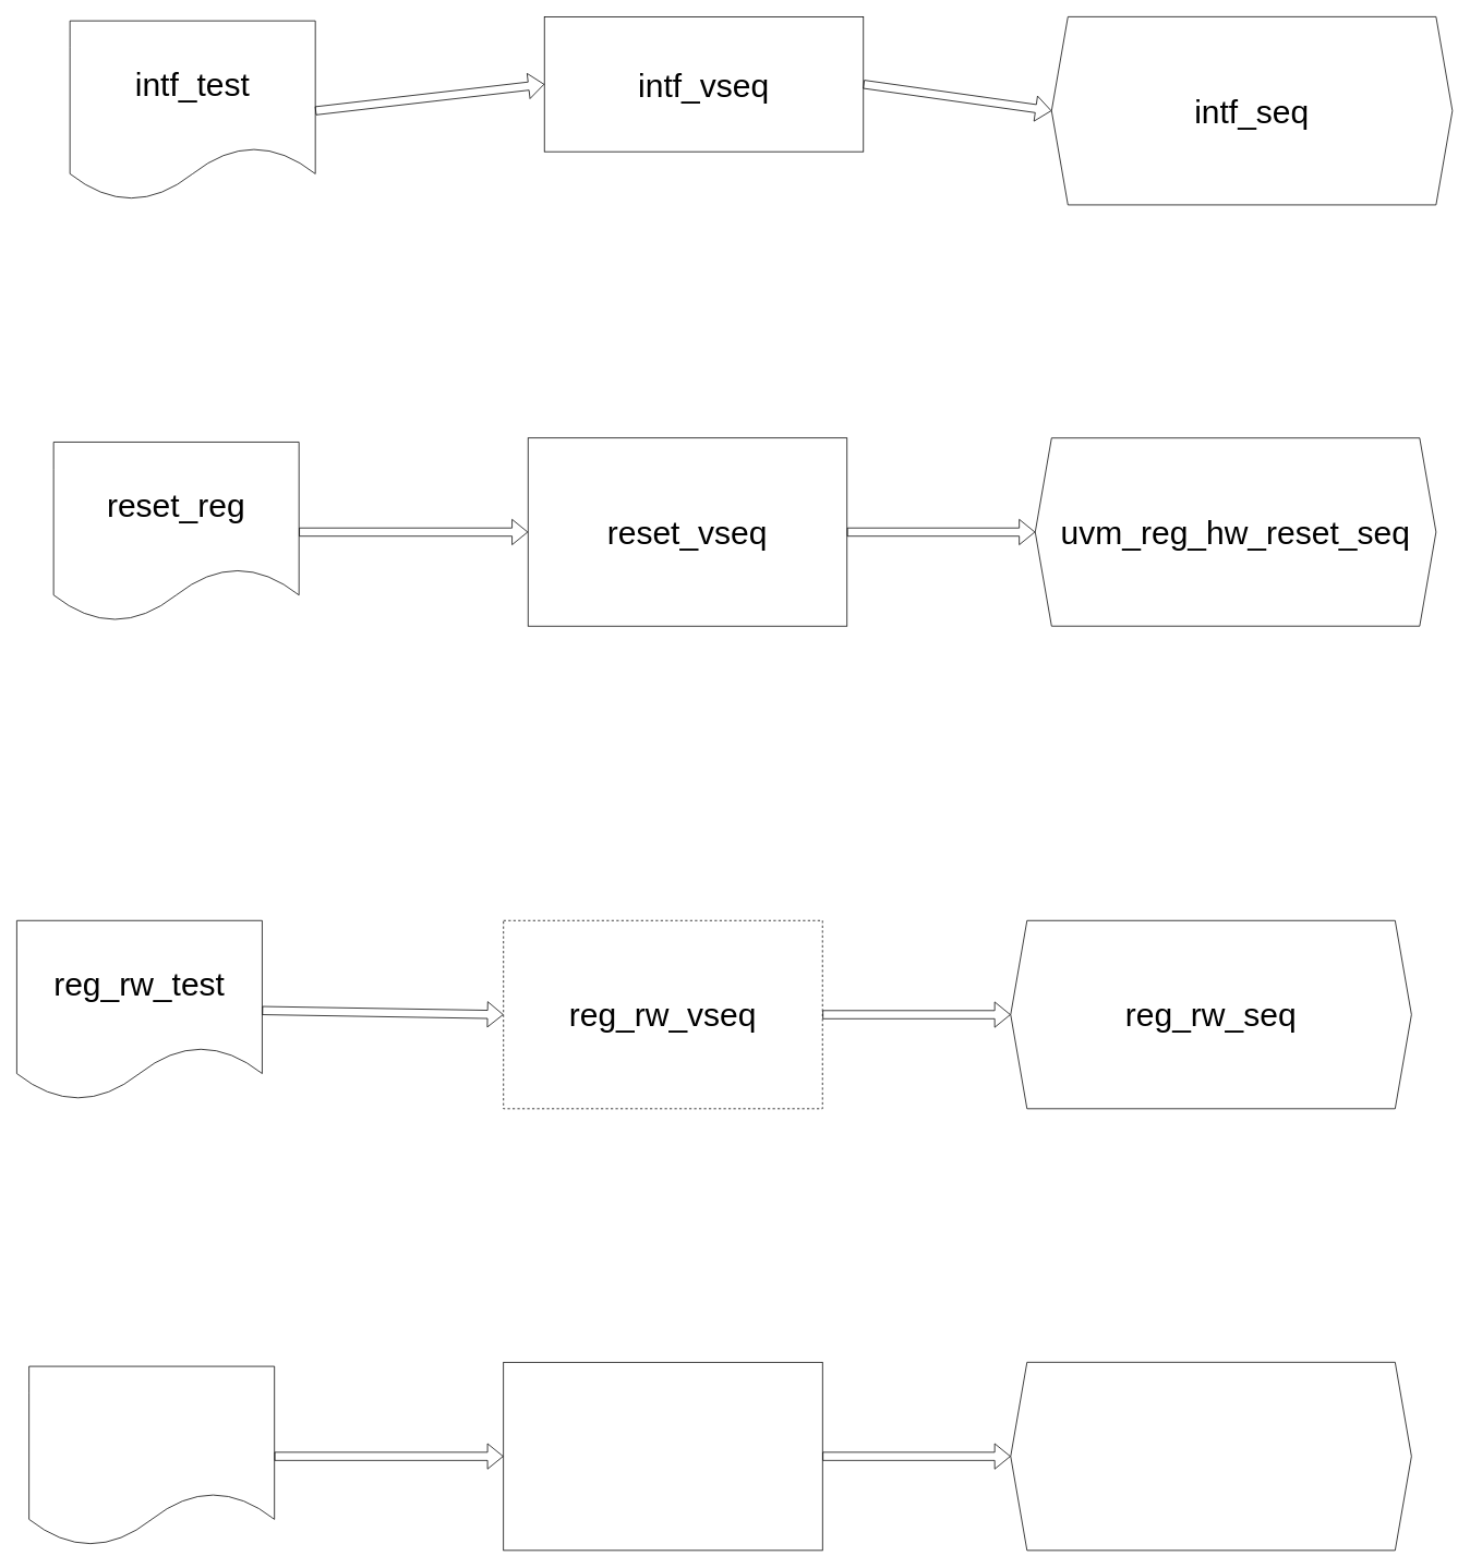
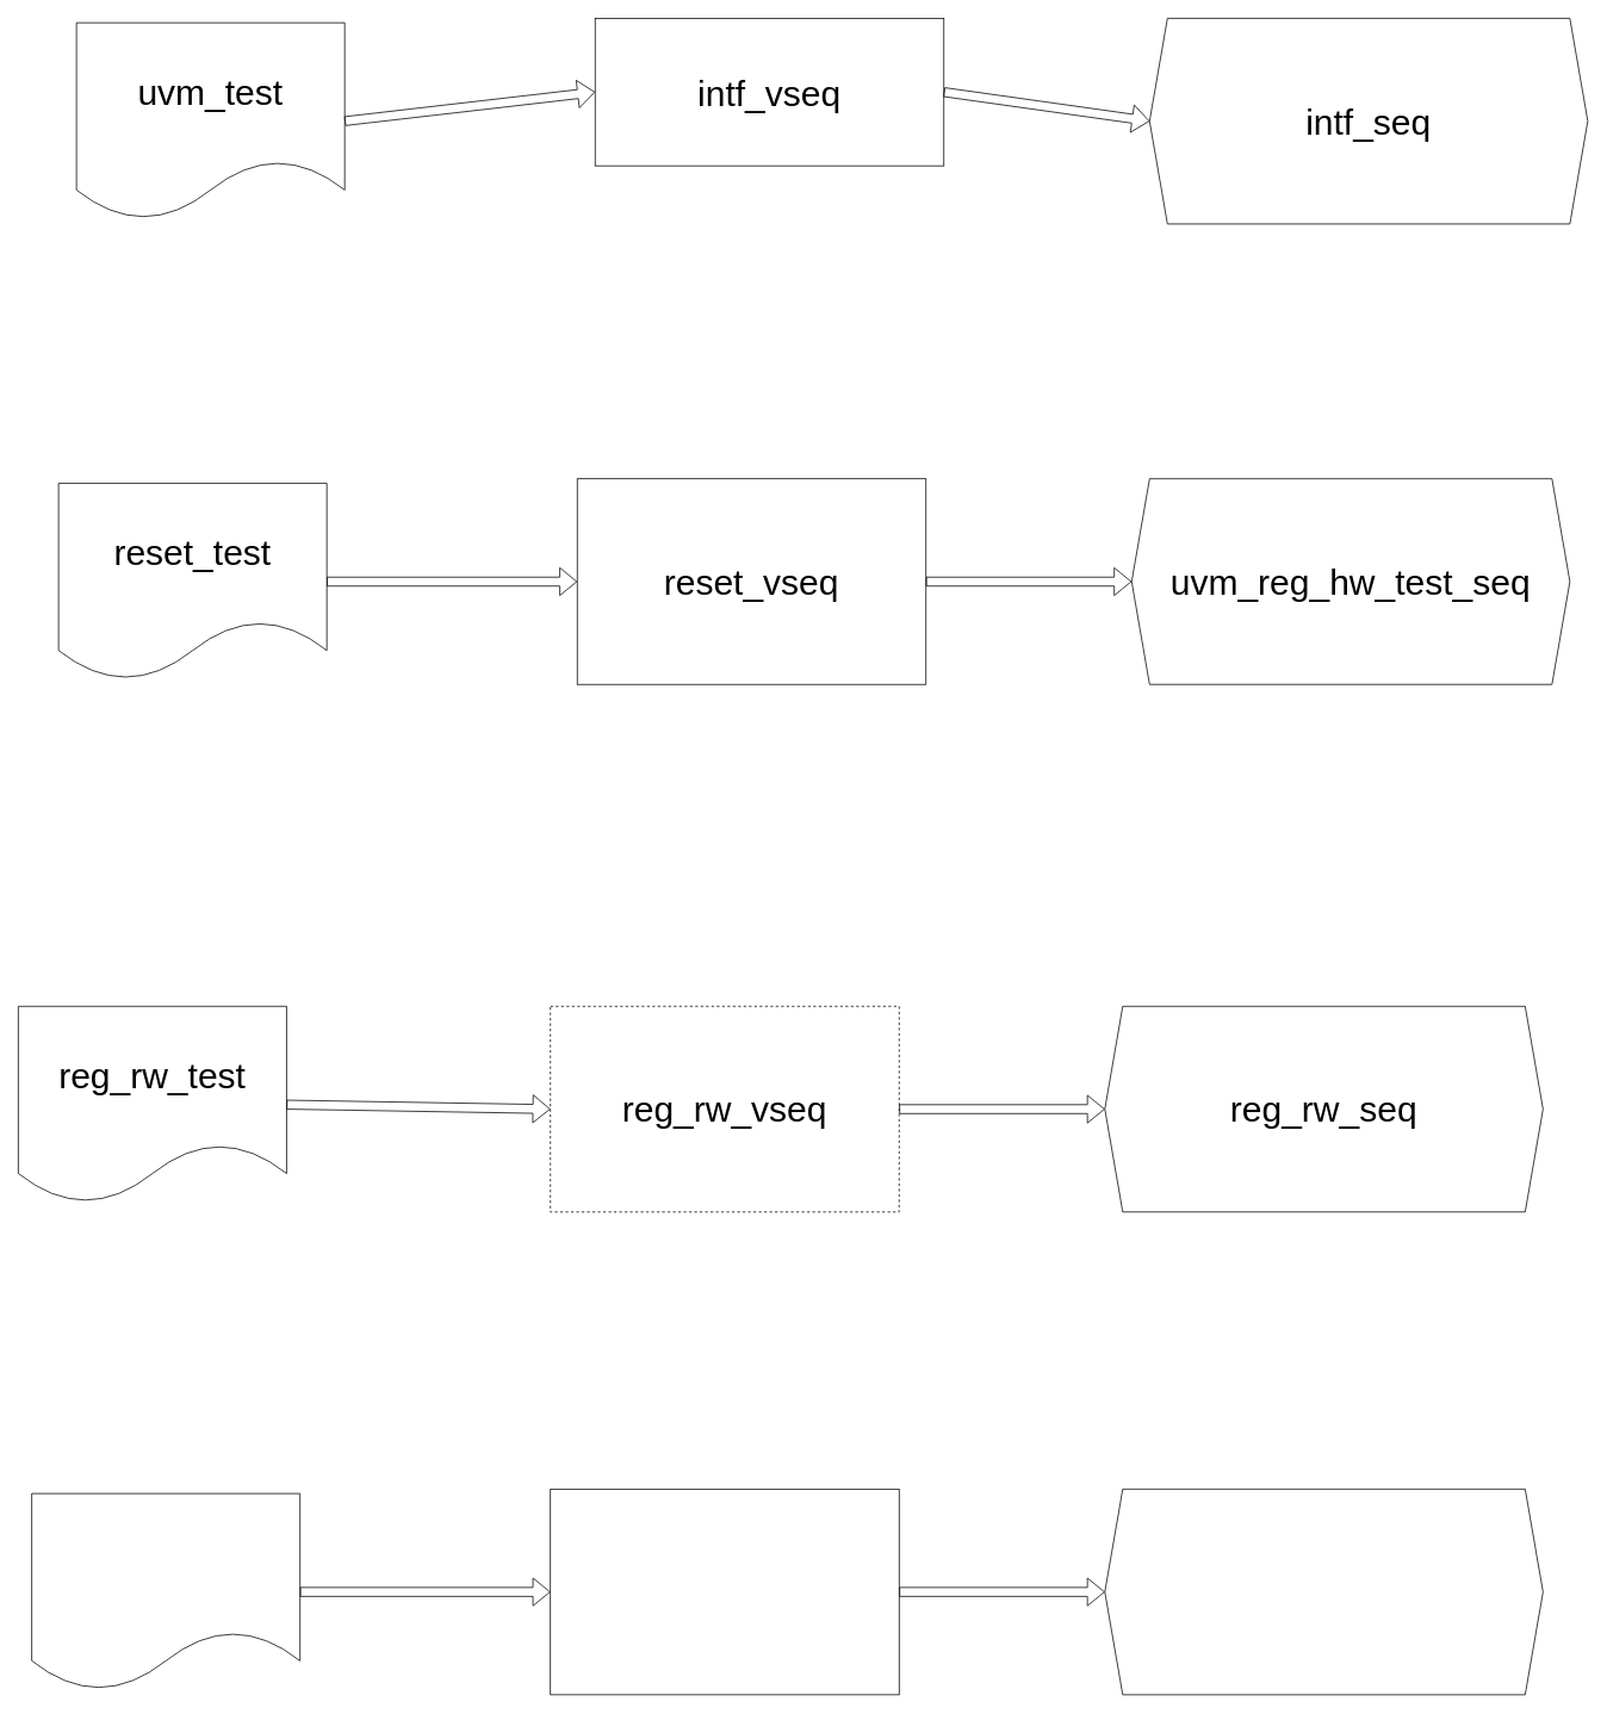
- <mxCell id="2" value="intf_test" style="shape=document;whiteSpace=wrap;html=1;boundedLbl=1;fontSize=40;" parent="1" vertex="1"><mxGeometry x="85" y="25" width="300" height="220" as="geometry" /></mxCell>
+ <mxCell id="2" value="uvm_test" style="shape=document;whiteSpace=wrap;html=1;boundedLbl=1;fontSize=40;" parent="1" vertex="1"><mxGeometry x="85" y="25" width="300" height="220" as="geometry" /></mxCell>
- <mxCell id="7" value="reset_reg" style="shape=document;whiteSpace=wrap;html=1;boundedLbl=1;fontSize=40;" parent="1" vertex="1"><mxGeometry x="65" y="540" width="300" height="220" as="geometry" /></mxCell>
+ <mxCell id="7" value="reset_test" style="shape=document;whiteSpace=wrap;html=1;boundedLbl=1;fontSize=40;" parent="1" vertex="1"><mxGeometry x="65" y="540" width="300" height="220" as="geometry" /></mxCell>
- <mxCell id="9" value="uvm_reg_hw_reset_seq" style="shape=hexagon;perimeter=hexagonPerimeter2;whiteSpace=wrap;html=1;fixedSize=1;fontSize=40;" parent="1" vertex="1"><mxGeometry x="1265" y="535" width="490" height="230" as="geometry" /></mxCell>
+ <mxCell id="9" value="uvm_reg_hw_test_seq" style="shape=hexagon;perimeter=hexagonPerimeter2;whiteSpace=wrap;html=1;fixedSize=1;fontSize=40;" parent="1" vertex="1"><mxGeometry x="1265" y="535" width="490" height="230" as="geometry" /></mxCell>
